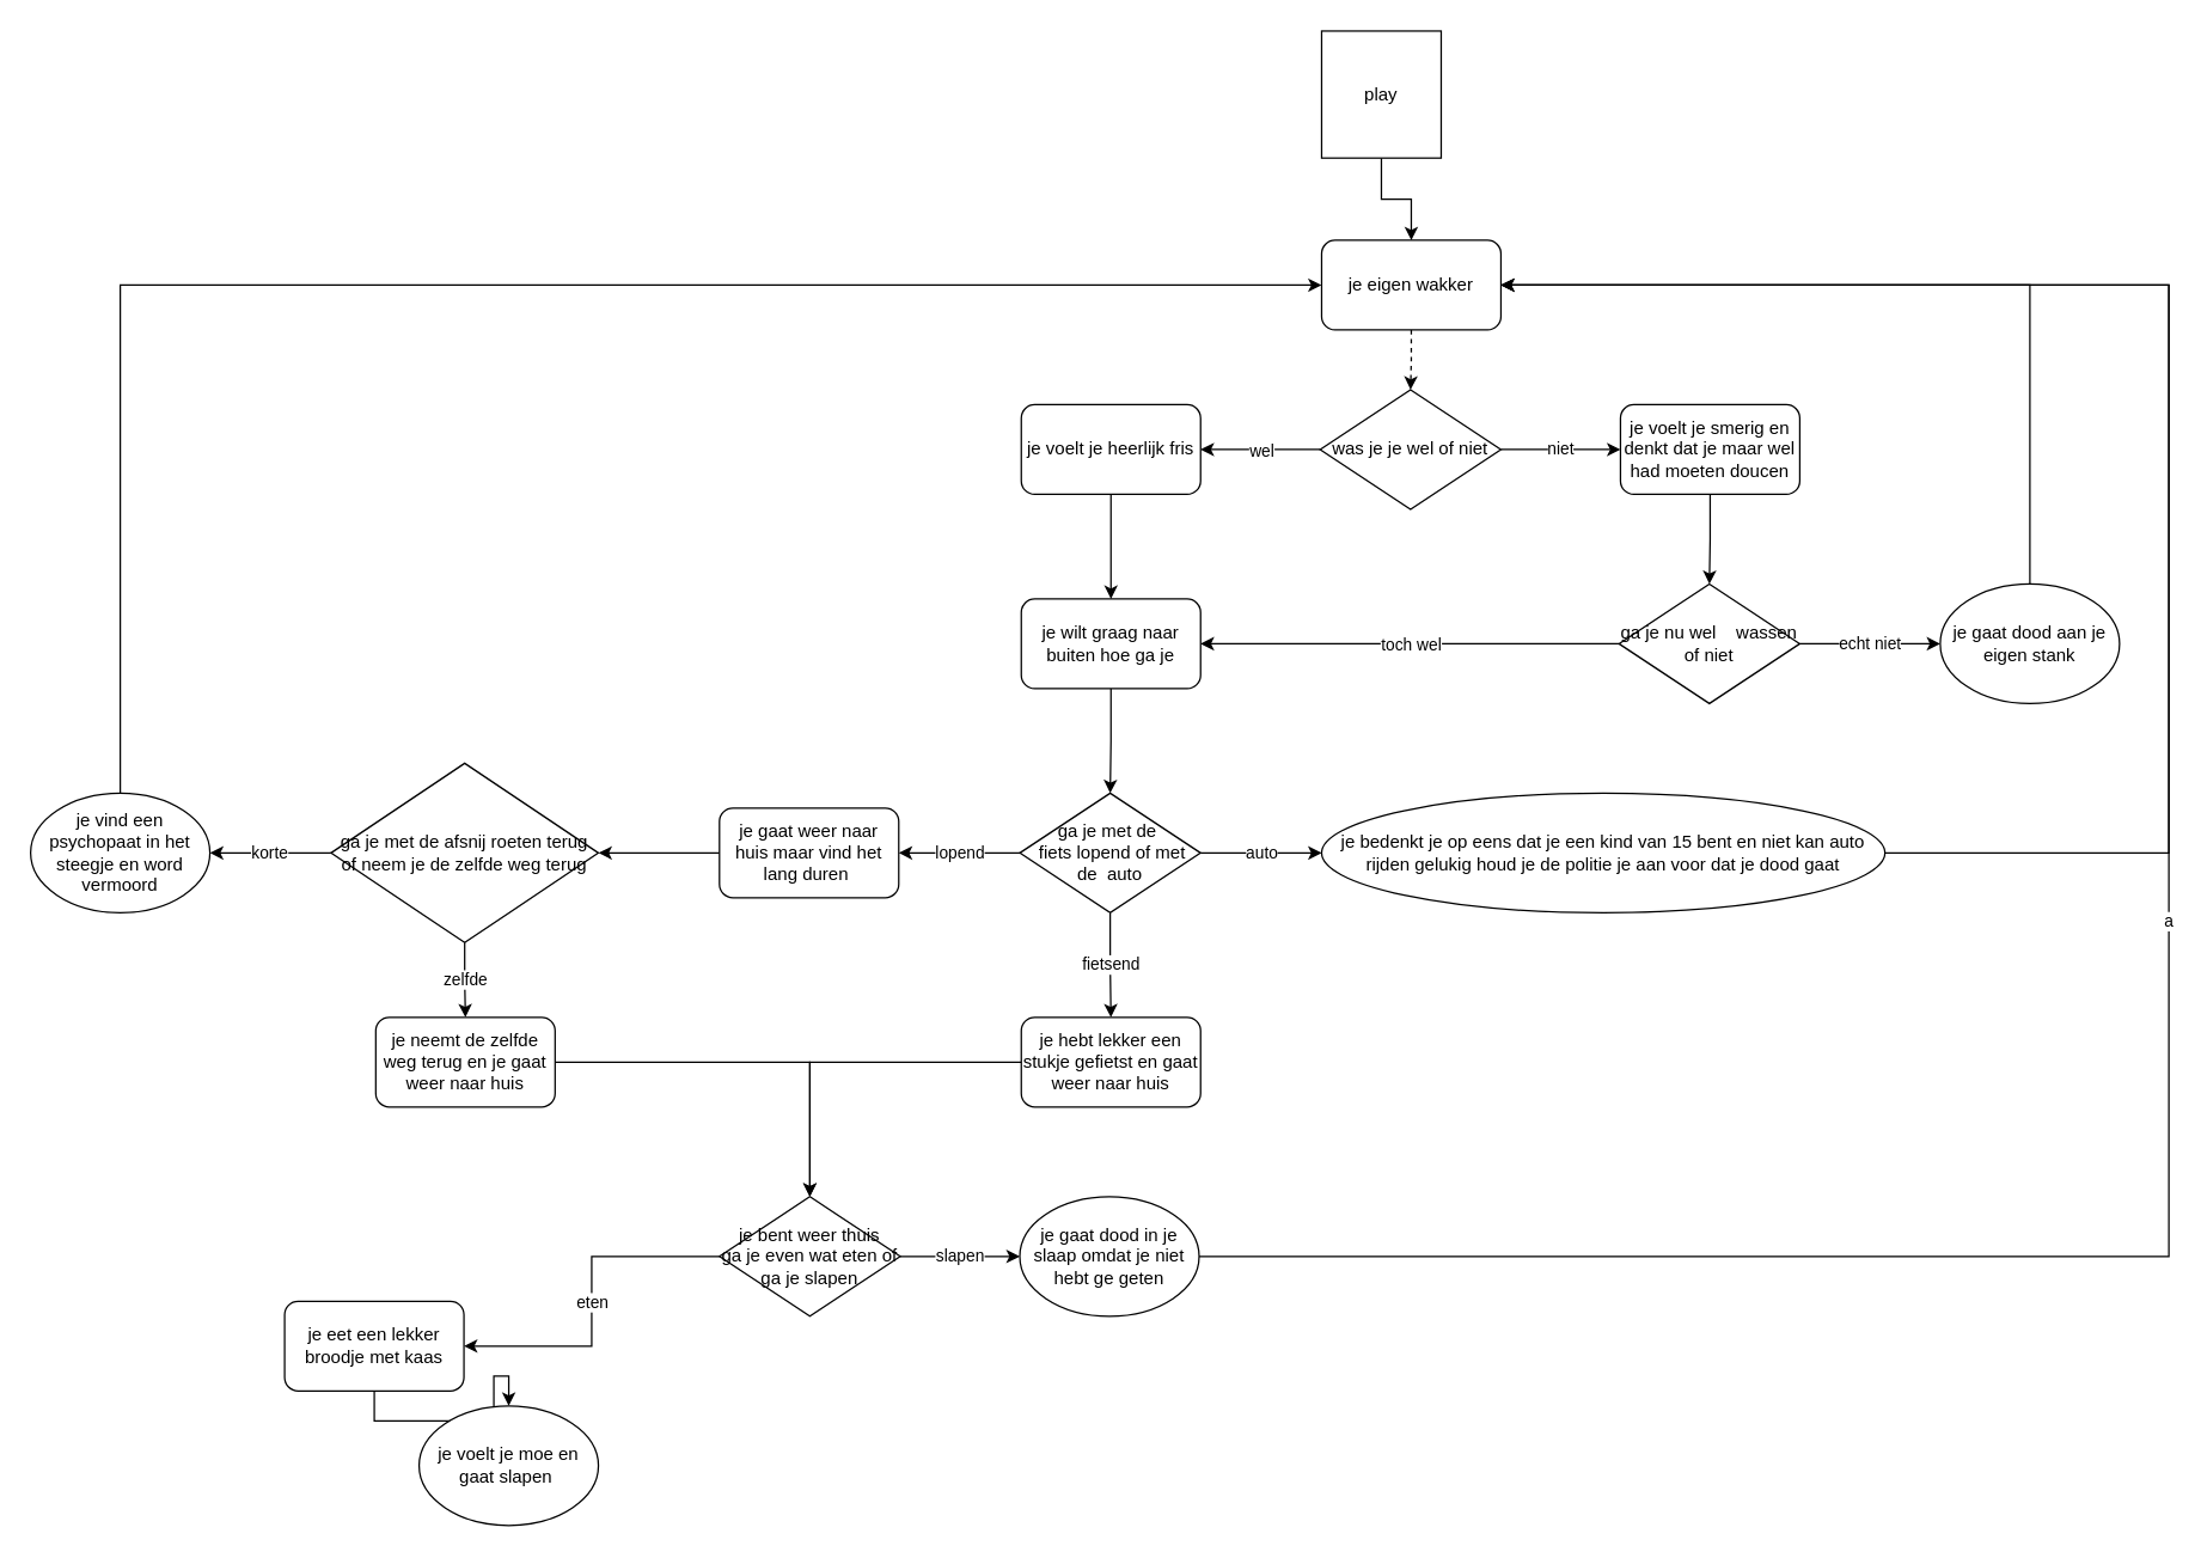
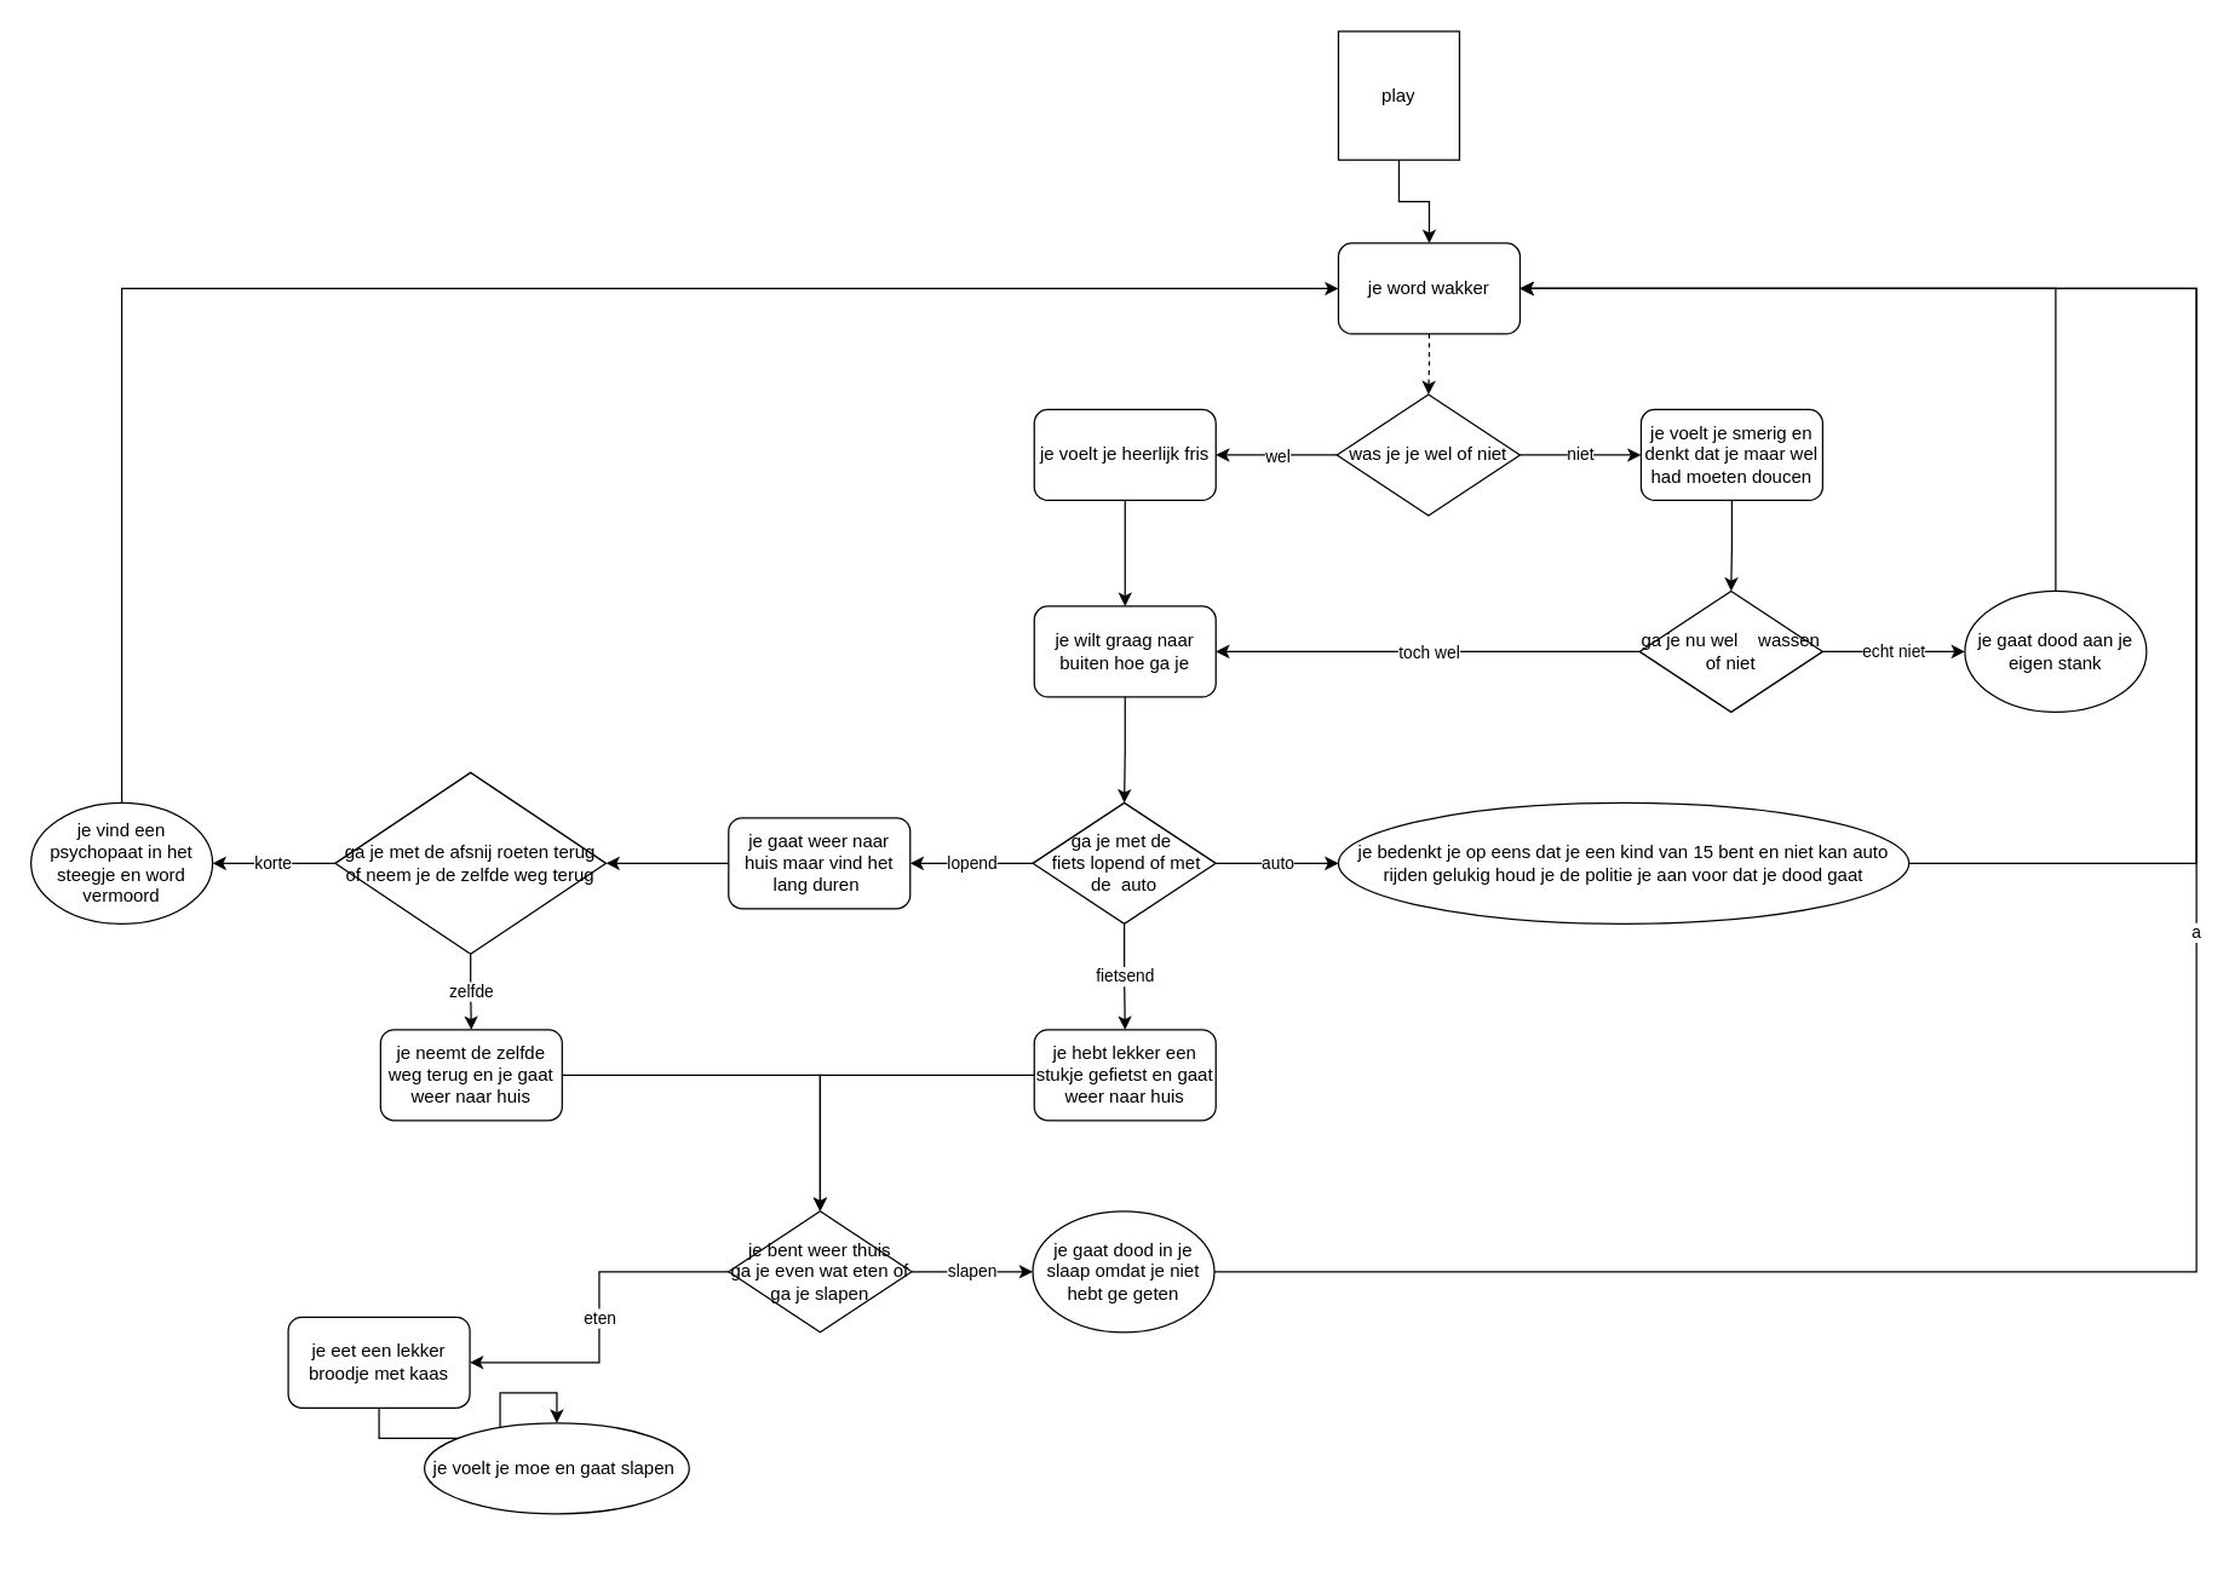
- <mxCell id="5" value="je eigen wakker" style="rounded=1;whiteSpace=wrap;html=1;" vertex="1" parent="1"><mxGeometry x="884" y="160" width="120" height="60" as="geometry" /></mxCell>
+ <mxCell id="5" value="je word wakker" style="rounded=1;whiteSpace=wrap;html=1;" vertex="1" parent="1"><mxGeometry x="884" y="160" width="120" height="60" as="geometry" /></mxCell>
- <mxCell id="44" value="je voelt je moe en gaat slapen&amp;nbsp;" style="ellipse;whiteSpace=wrap;html=1;" vertex="1" parent="1"><mxGeometry x="280" y="940" width="120" height="80" as="geometry" /></mxCell>
+ <mxCell id="44" value="je voelt je moe en gaat slapen&amp;nbsp;" style="ellipse;whiteSpace=wrap;html=1;" vertex="1" parent="1"><mxGeometry x="280" y="940" width="175" height="60" as="geometry" /></mxCell>
